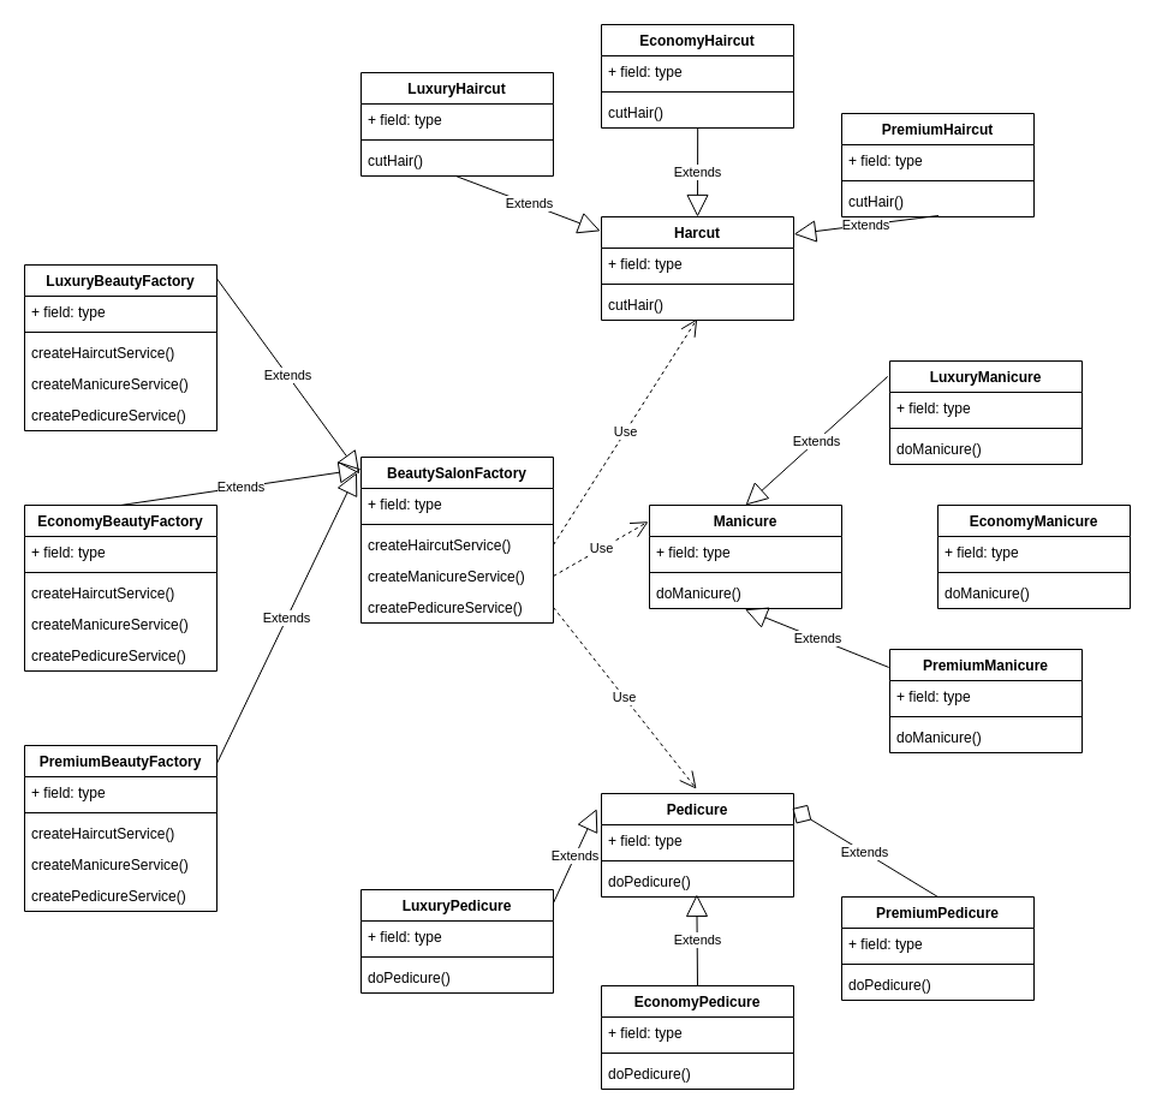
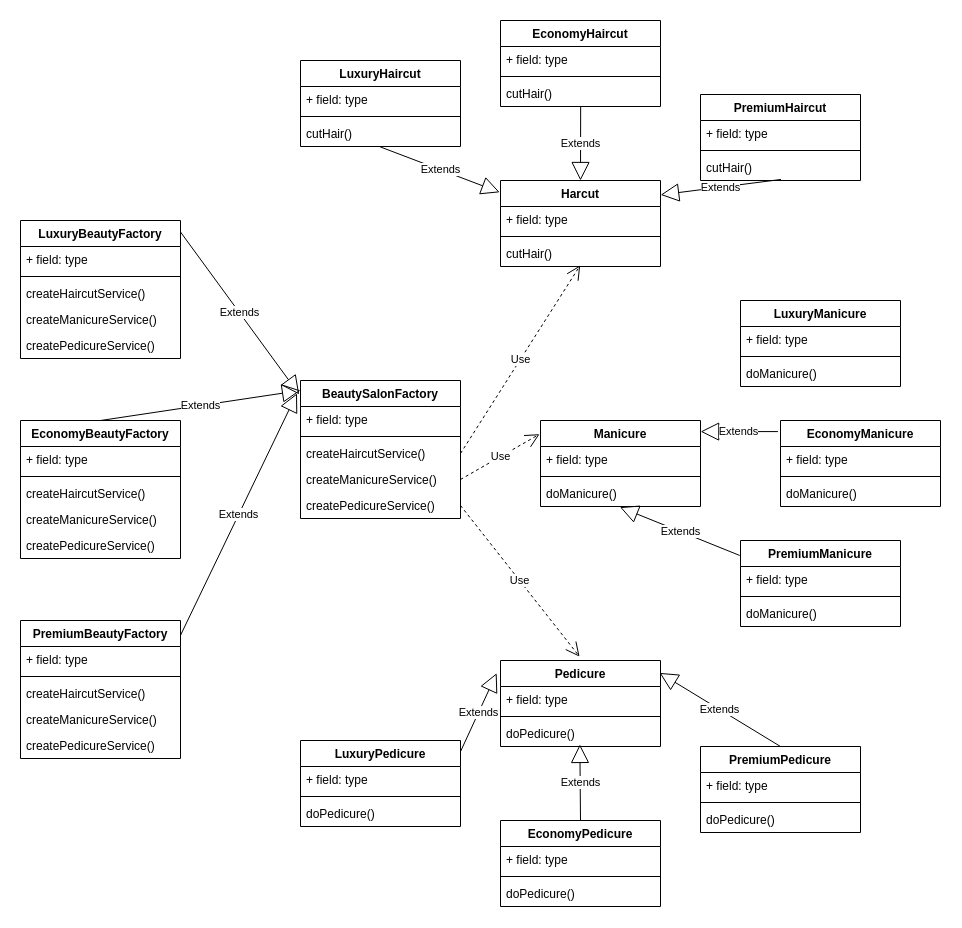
- <mxCell id="71" value="Extends" style="endArrow=block;endSize=16;endFill=0;html=1;rounded=0;entryX=0.5;entryY=0;entryDx=0;entryDy=0;exitX=-0.011;exitY=0.15;exitDx=0;exitDy=0;exitPerimeter=0;" edge="1" parent="1" source="59" target="33"><mxGeometry x="-0.001" width="160" relative="1" as="geometry"><mxPoint x="789" y="77" as="sourcePoint" /><mxPoint x="670" y="204" as="targetPoint" /><mxPoint as="offset" /></mxGeometry></mxCell>
+ <mxCell id="72" value="Extends" style="endArrow=block;endSize=16;endFill=0;html=1;rounded=0;entryX=1.001;entryY=0.129;entryDx=0;entryDy=0;exitX=-0.016;exitY=0.129;exitDx=0;exitDy=0;exitPerimeter=0;entryPerimeter=0;" edge="1" parent="1" source="63" target="33"><mxGeometry x="-0.001" width="160" relative="1" as="geometry"><mxPoint x="708" y="323" as="sourcePoint" /><mxPoint x="590" y="430" as="targetPoint" /><mxPoint as="offset" /></mxGeometry></mxCell>
- <mxCell id="88" value="Extends" style="endArrow=diamond;endSize=16;endFill=0;html=1;rounded=0;entryX=0.994;entryY=0.144;entryDx=0;entryDy=0;exitX=0.5;exitY=0;exitDx=0;exitDy=0;entryPerimeter=0;" edge="1" parent="1" source="82" target="37"><mxGeometry x="-0.001" width="160" relative="1" as="geometry"><mxPoint x="470" y="830" as="sourcePoint" /><mxPoint x="589" y="754" as="targetPoint" /><mxPoint as="offset" /></mxGeometry></mxCell>
+ <mxCell id="88" value="Extends" style="endArrow=block;endSize=16;endFill=0;html=1;rounded=0;entryX=0.994;entryY=0.144;entryDx=0;entryDy=0;exitX=0.5;exitY=0;exitDx=0;exitDy=0;entryPerimeter=0;" edge="1" parent="1" source="82" target="37"><mxGeometry x="-0.001" width="160" relative="1" as="geometry"><mxPoint x="470" y="830" as="sourcePoint" /><mxPoint x="589" y="754" as="targetPoint" /><mxPoint as="offset" /></mxGeometry></mxCell>
